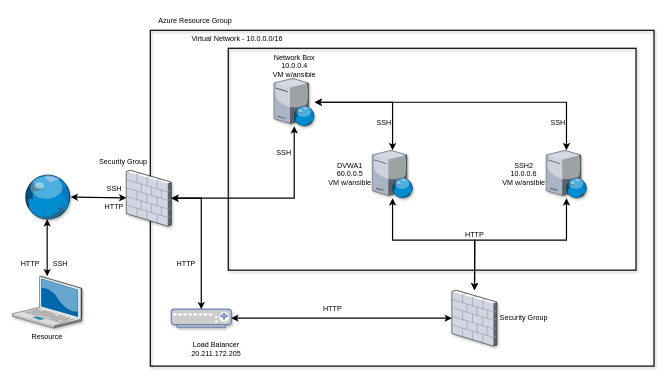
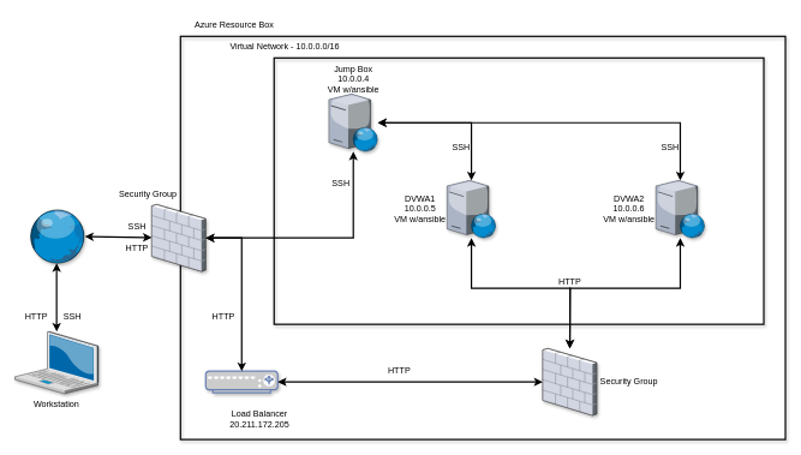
- <mxCell id="5" value="Azure Resource Group" style="text;html=1;strokeColor=none;fillColor=none;align=center;verticalAlign=middle;whiteSpace=wrap;rounded=0;shadow=1;" parent="1" vertex="1"><mxGeometry x="250" y="20" width="150" height="30" as="geometry" /></mxCell>
+ <mxCell id="5" value="Azure Resource Box" style="text;html=1;strokeColor=none;fillColor=none;align=center;verticalAlign=middle;whiteSpace=wrap;rounded=0;shadow=1;" parent="1" vertex="1"><mxGeometry x="250" y="20" width="150" height="30" as="geometry" /></mxCell>
- <mxCell id="16" value="Network Box&lt;br&gt;10.0.0.4&lt;br&gt;VM w/ansible" style="text;html=1;strokeColor=none;fillColor=none;align=center;verticalAlign=middle;whiteSpace=wrap;rounded=0;shadow=1;" parent="1" vertex="1"><mxGeometry x="442.5" y="90" width="95" height="40" as="geometry" /></mxCell>
+ <mxCell id="16" value="Jump Box&lt;br&gt;10.0.0.4&lt;br&gt;VM w/ansible" style="text;html=1;strokeColor=none;fillColor=none;align=center;verticalAlign=middle;whiteSpace=wrap;rounded=0;shadow=1;" parent="1" vertex="1"><mxGeometry x="442.5" y="90" width="95" height="40" as="geometry" /></mxCell>
- <mxCell id="33" value="DVWA1&lt;br&gt;60.0.0.5&lt;br&gt;VM w/ansible" style="text;html=1;strokeColor=none;fillColor=none;align=center;verticalAlign=middle;whiteSpace=wrap;rounded=0;shadow=1;" parent="1" vertex="1"><mxGeometry x="537.5" y="275" width="90" height="30" as="geometry" /></mxCell>
+ <mxCell id="33" value="DVWA1&lt;br&gt;10.0.0.5&lt;br&gt;VM w/ansible" style="text;html=1;strokeColor=none;fillColor=none;align=center;verticalAlign=middle;whiteSpace=wrap;rounded=0;shadow=1;" parent="1" vertex="1"><mxGeometry x="537.5" y="275" width="90" height="30" as="geometry" /></mxCell>
- <mxCell id="34" value="SSH2&lt;br&gt;10.0.0.6&lt;br&gt;VM w/ansible" style="text;html=1;strokeColor=none;fillColor=none;align=center;verticalAlign=middle;whiteSpace=wrap;rounded=0;shadow=1;" parent="1" vertex="1"><mxGeometry x="828" y="275" width="90" height="30" as="geometry" /></mxCell>
+ <mxCell id="34" value="DVWA2&lt;br&gt;10.0.0.6&lt;br&gt;VM w/ansible" style="text;html=1;strokeColor=none;fillColor=none;align=center;verticalAlign=middle;whiteSpace=wrap;rounded=0;shadow=1;" parent="1" vertex="1"><mxGeometry x="828" y="275" width="90" height="30" as="geometry" /></mxCell>
- <mxCell id="7" value="Resource" style="text;html=1;strokeColor=none;fillColor=none;align=center;verticalAlign=middle;whiteSpace=wrap;rounded=0;shadow=1;" parent="1" vertex="1"><mxGeometry x="48" y="546.5" width="60" height="30" as="geometry" /></mxCell>
+ <mxCell id="7" value="Workstation" style="text;html=1;strokeColor=none;fillColor=none;align=center;verticalAlign=middle;whiteSpace=wrap;rounded=0;shadow=1;" parent="1" vertex="1"><mxGeometry x="48" y="546.5" width="60" height="30" as="geometry" /></mxCell>
